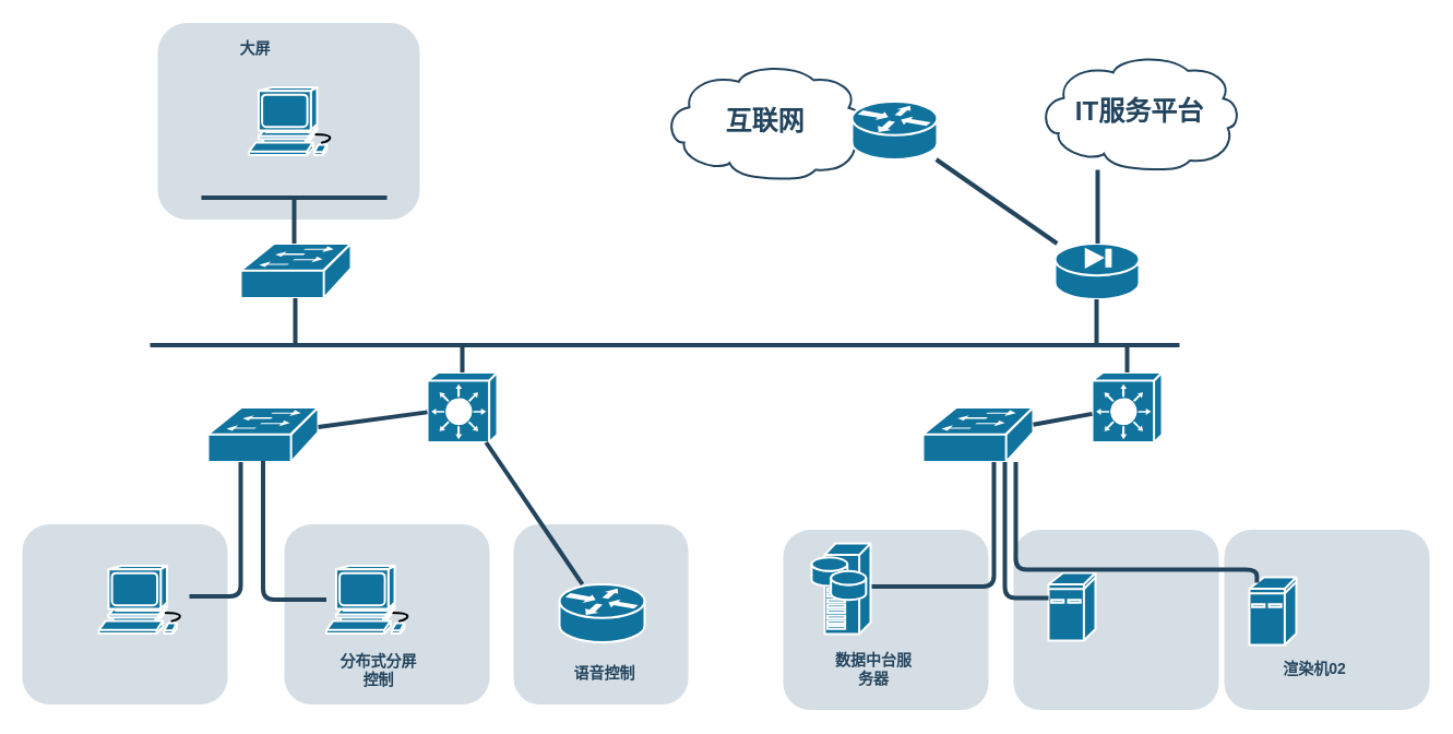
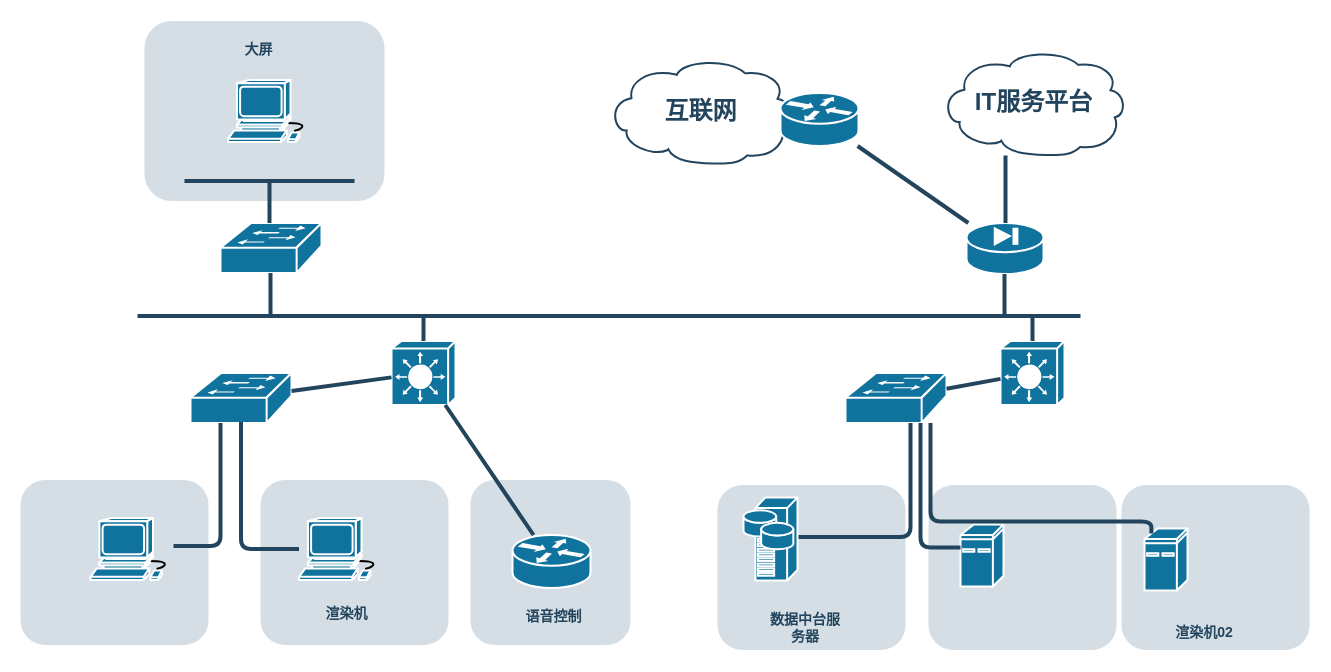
- <mxCell id="33" value="&lt;font color=&quot;#23445d&quot;&gt;大屏&lt;/font&gt;" style="rounded=1;whiteSpace=wrap;html=1;strokeColor=none;fillColor=none;fontSize=14;fontColor=#742B21;align=center;fontStyle=1" parent="1" vertex="1"><mxGeometry x="198" y="34.5" width="71" height="19" as="geometry" /></mxCell>
+ <mxCell id="33" value="&lt;font color=&quot;#23445d&quot;&gt;大屏&lt;/font&gt;" style="rounded=1;whiteSpace=wrap;html=1;strokeColor=none;fillColor=none;fontSize=14;fontColor=#742B21;align=center;fontStyle=1" parent="1" vertex="1"><mxGeometry x="223" y="39.5" width="71" height="19" as="geometry" /></mxCell>
- <mxCell id="47" value="IT服务平台" style="shape=mxgraph.cisco.storage.cloud;html=1;dashed=0;strokeColor=#23445D;fillColor=#ffffff;strokeWidth=2;fontFamily=Helvetica;fontSize=24;fontColor=#23445D;align=center;fontStyle=1" vertex="1" parent="1"><mxGeometry x="950" y="49" width="186" height="106" as="geometry" /></mxCell>
+ <mxCell id="47" value="IT服务平台" style="shape=mxgraph.cisco.storage.cloud;html=1;dashed=0;strokeColor=#23445D;fillColor=#ffffff;strokeWidth=2;fontFamily=Helvetica;fontSize=24;fontColor=#23445D;align=center;fontStyle=1" vertex="1" parent="1"><mxGeometry x="940" y="49" width="186" height="106" as="geometry" /></mxCell>
- <mxCell id="34" value="数据中台服务器" style="rounded=1;whiteSpace=wrap;html=1;strokeColor=none;fillColor=none;fontSize=14;fontColor=#23445D;align=center;fontStyle=1" parent="1" vertex="1"><mxGeometry x="761" y="602" width="78" height="20" as="geometry" /></mxCell>
+ <mxCell id="34" value="数据中台服务器" style="rounded=1;whiteSpace=wrap;html=1;strokeColor=none;fillColor=none;fontSize=14;fontColor=#23445D;align=center;fontStyle=1" parent="1" vertex="1"><mxGeometry x="766" y="617" width="78" height="20" as="geometry" /></mxCell>
- <mxCell id="42" value="渲染机02" style="rounded=1;whiteSpace=wrap;html=1;strokeColor=none;fillColor=none;fontSize=14;fontColor=#23445D;align=center;fontStyle=1" parent="1" vertex="1"><mxGeometry x="1165" y="602" width="78" height="20" as="geometry" /></mxCell>
+ <mxCell id="42" value="渲染机02" style="rounded=1;whiteSpace=wrap;html=1;strokeColor=none;fillColor=none;fontSize=14;fontColor=#23445D;align=center;fontStyle=1" parent="1" vertex="1"><mxGeometry x="1165" y="622" width="78" height="20" as="geometry" /></mxCell>
- <mxCell id="4" value="&lt;font color=&quot;#23445d&quot;&gt;分布式分屏控制&lt;/font&gt;" style="rounded=1;whiteSpace=wrap;html=1;strokeColor=none;fillColor=none;fontSize=14;fontColor=#742B21;align=center;fontStyle=1" parent="1" vertex="1"><mxGeometry x="310" y="603" width="73" height="19" as="geometry" /></mxCell>
+ <mxCell id="4" value="&lt;font color=&quot;#23445d&quot;&gt;渲染机&lt;/font&gt;" style="rounded=1;whiteSpace=wrap;html=1;strokeColor=none;fillColor=none;fontSize=14;fontColor=#742B21;align=center;fontStyle=1" parent="1" vertex="1"><mxGeometry x="310" y="603" width="73" height="19" as="geometry" /></mxCell>
